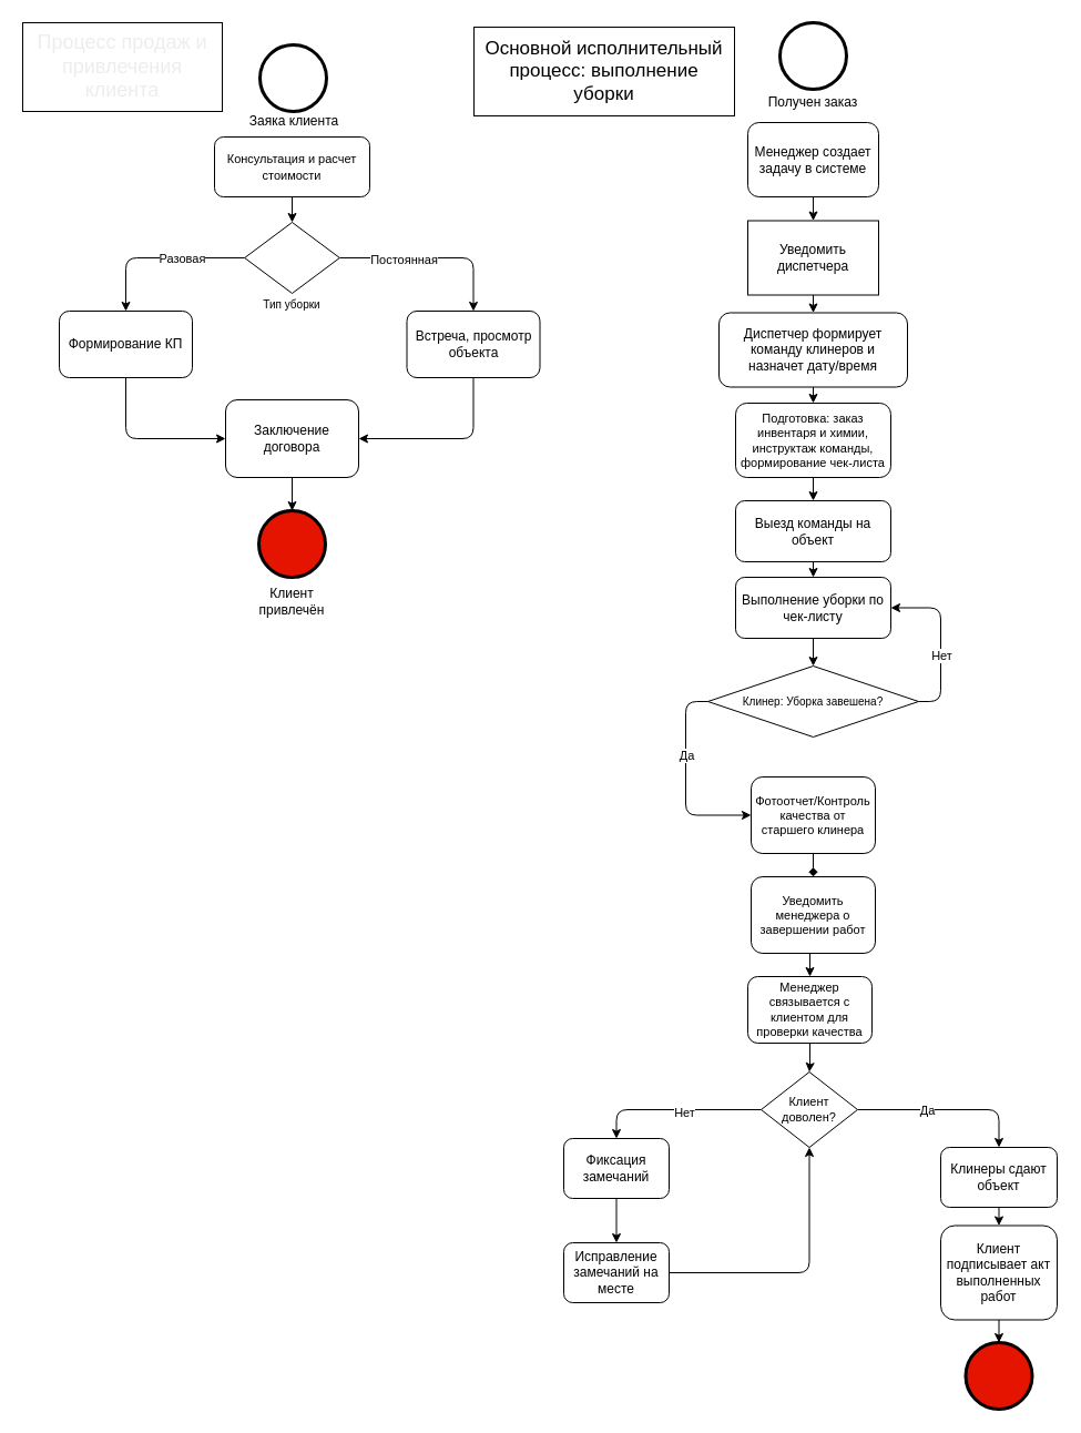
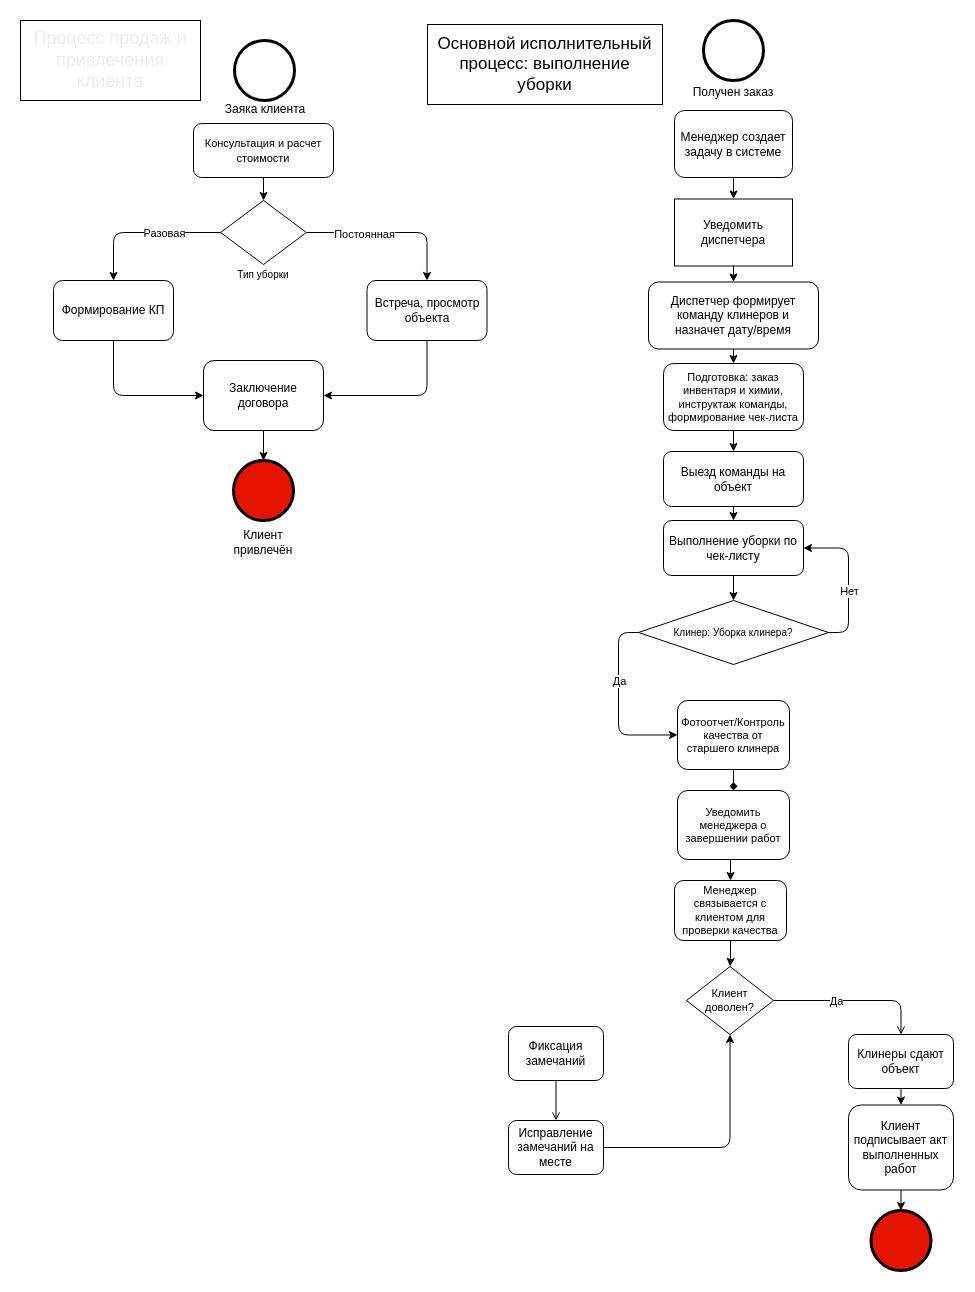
- <mxCell id="47" value="&lt;span style=&quot;font-family: Helvetica, &amp;quot;VP Default&amp;quot;;&quot;&gt;&lt;font style=&quot;font-size: 10px;&quot;&gt;Клинер: Уборка завешена?&lt;/font&gt;&lt;/span&gt;" style="rhombus;whiteSpace=wrap;html=1;fillColor=light-dark(#FFFFFF,#FF9933);fontColor=light-dark(#000000,#000000);" vertex="1" parent="1"><mxGeometry x="638" y="600" width="190" height="64" as="geometry" /></mxCell>
+ <mxCell id="47" value="&lt;span style=&quot;font-family: Helvetica, &amp;quot;VP Default&amp;quot;;&quot;&gt;&lt;font style=&quot;font-size: 10px;&quot;&gt;Клинер: Уборка клинера?&lt;/font&gt;&lt;/span&gt;" style="rhombus;whiteSpace=wrap;html=1;fillColor=light-dark(#FFFFFF,#FF9933);fontColor=light-dark(#000000,#000000);" vertex="1" parent="1"><mxGeometry x="638" y="600" width="190" height="64" as="geometry" /></mxCell>
- <mxCell id="48" style="edgeStyle=orthogonalEdgeStyle;rounded=1;orthogonalLoop=1;jettySize=auto;html=1;exitX=0;exitY=0.5;exitDx=0;exitDy=0;entryX=0.5;entryY=0;entryDx=0;entryDy=0;curved=0;" edge="1" parent="1" source="53" target="39"><mxGeometry relative="1" as="geometry" /></mxCell>
- <mxCell id="49" value="Нет" style="edgeLabel;html=1;align=center;verticalAlign=middle;resizable=0;points=[];" vertex="1" connectable="0" parent="48"><mxGeometry x="-0.11" y="2" relative="1" as="geometry"><mxPoint as="offset" /></mxGeometry></mxCell>
- <mxCell id="50" style="edgeStyle=orthogonalEdgeStyle;rounded=1;orthogonalLoop=1;jettySize=auto;html=1;exitX=1;exitY=0.5;exitDx=0;exitDy=0;entryX=0.5;entryY=0;entryDx=0;entryDy=0;curved=0;" edge="1" parent="1" source="53" target="42"><mxGeometry relative="1" as="geometry" /></mxCell>
+ <mxCell id="50" style="edgeStyle=orthogonalEdgeStyle;rounded=1;orthogonalLoop=1;jettySize=auto;html=1;exitX=1;exitY=0.5;exitDx=0;exitDy=0;entryX=0.5;entryY=0;entryDx=0;entryDy=0;curved=0;endArrow=open;" edge="1" parent="1" source="53" target="42"><mxGeometry relative="1" as="geometry" /></mxCell>
- <mxCell id="38" style="edgeStyle=orthogonalEdgeStyle;rounded=0;orthogonalLoop=1;jettySize=auto;html=1;exitX=0.5;exitY=1;exitDx=0;exitDy=0;entryX=0.5;entryY=0;entryDx=0;entryDy=0;" edge="1" parent="1" source="39" target="40"><mxGeometry relative="1" as="geometry" /></mxCell>
+ <mxCell id="38" style="edgeStyle=orthogonalEdgeStyle;rounded=0;orthogonalLoop=1;jettySize=auto;html=1;exitX=0.5;exitY=1;exitDx=0;exitDy=0;entryX=0.5;entryY=0;entryDx=0;entryDy=0;endArrow=open;" edge="1" parent="1" source="39" target="40"><mxGeometry relative="1" as="geometry" /></mxCell>
